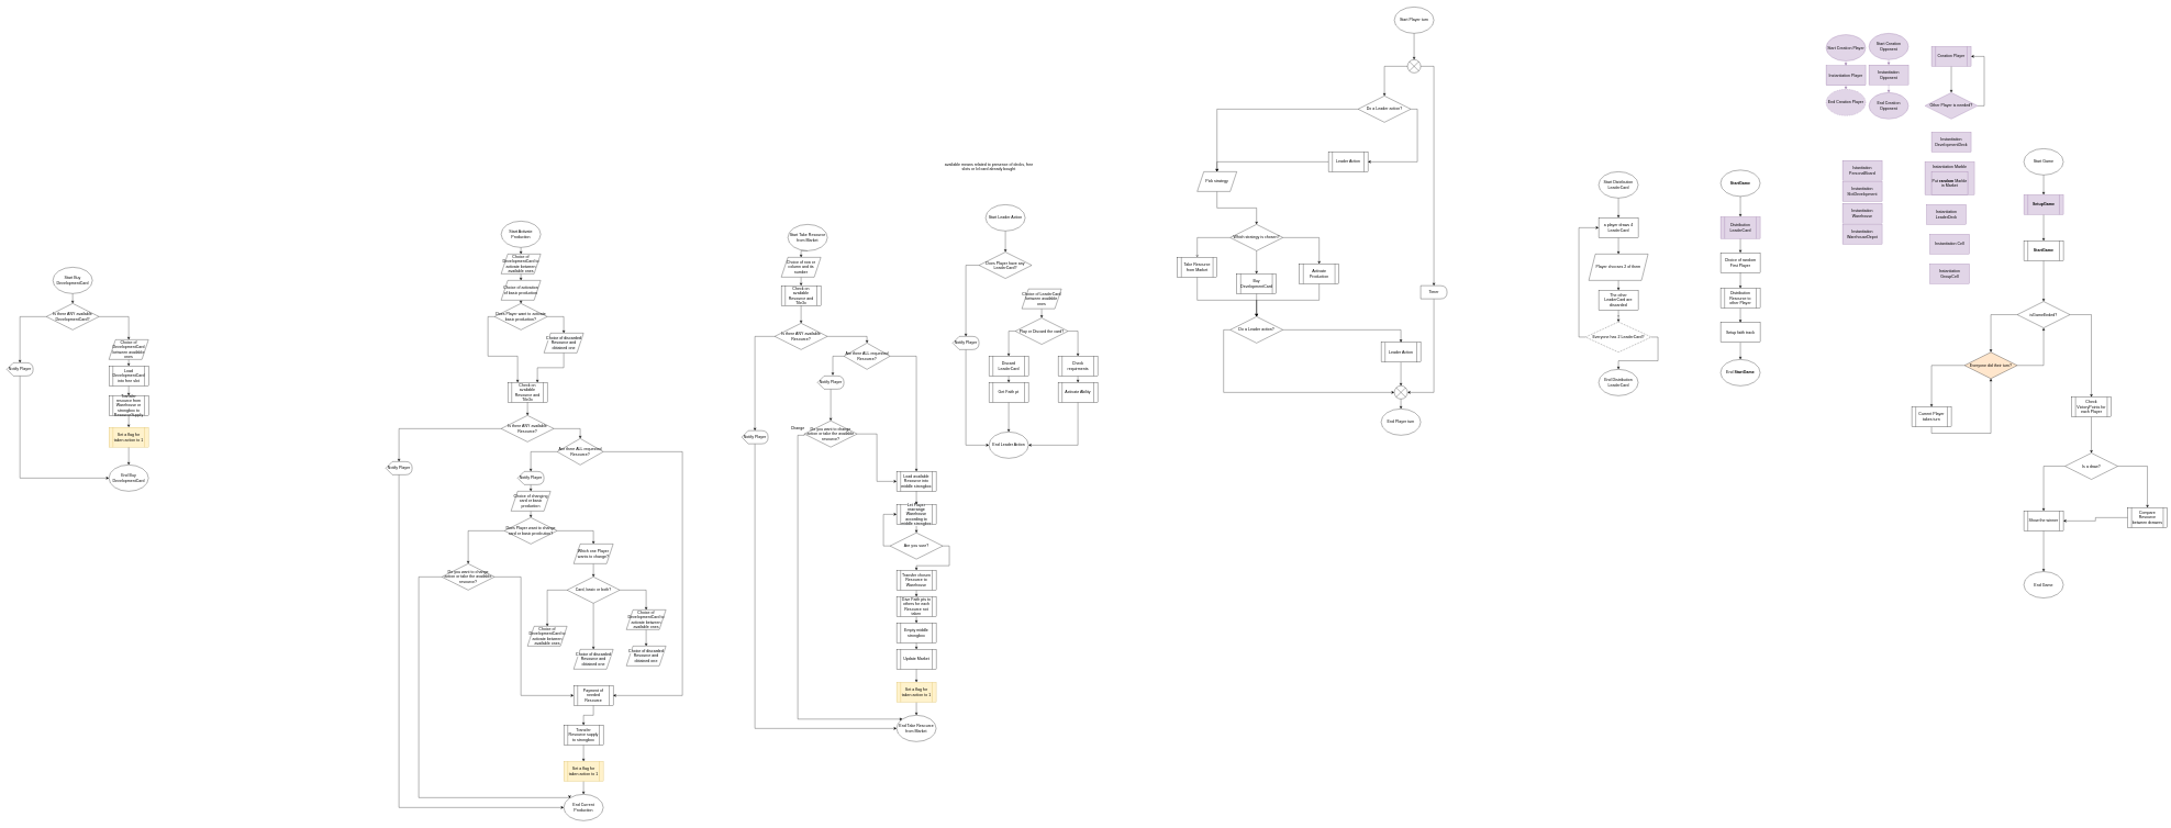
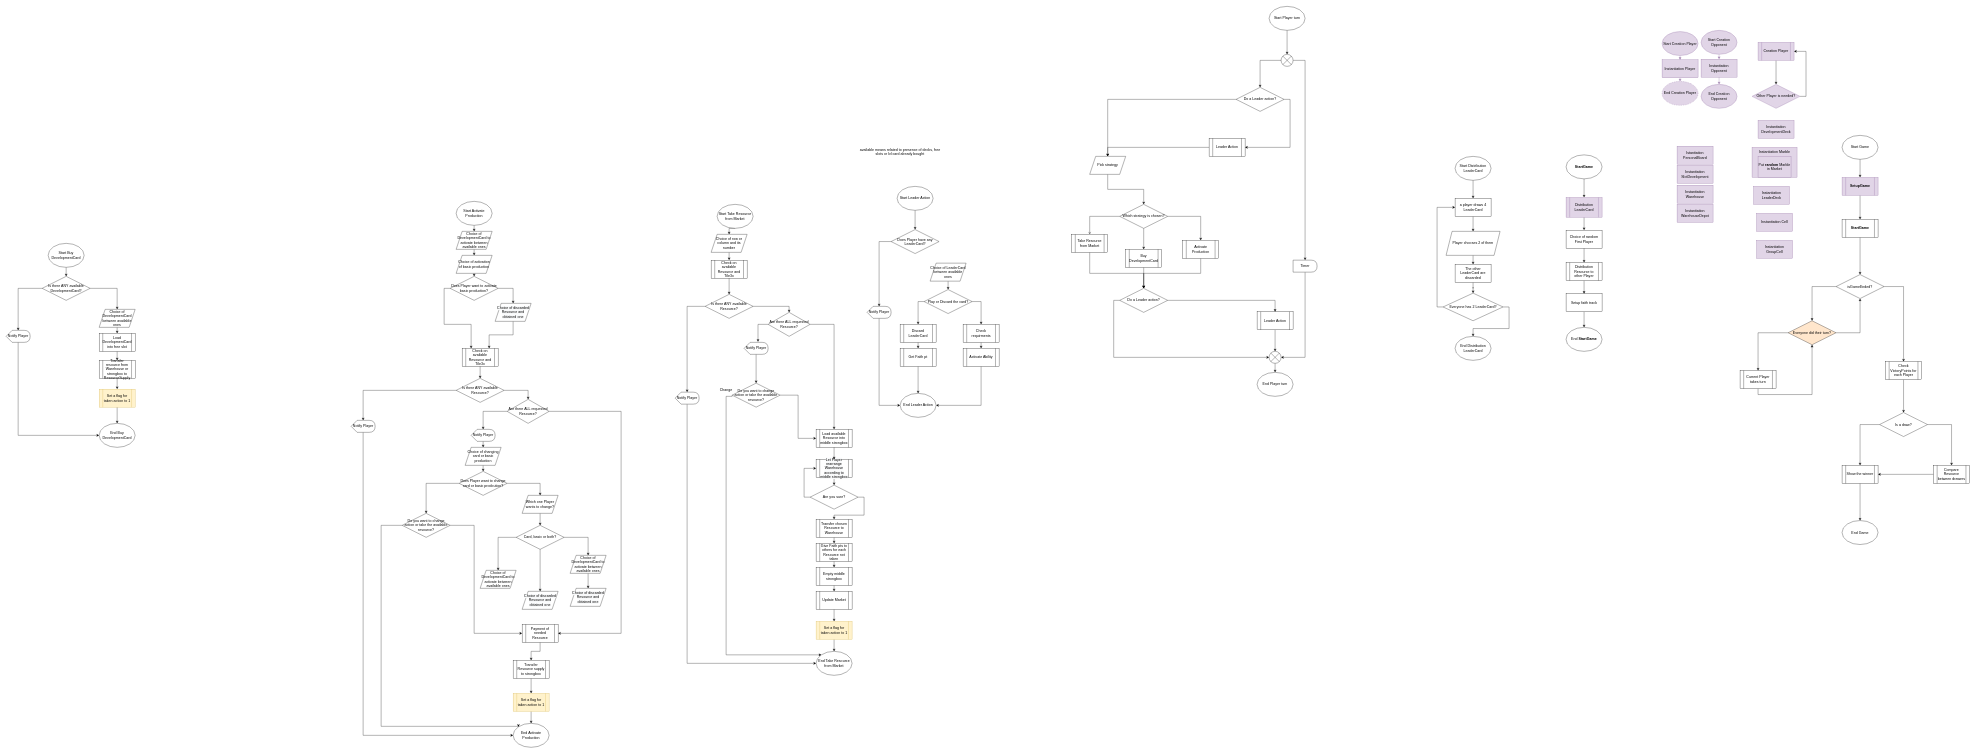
- <mxCell id="39" value="Everyone has 2 LeaderCard?" style="rhombus;whiteSpace=wrap;html=1;dashed=1;" parent="1" vertex="1"><mxGeometry x="4810" y="976" width="200" height="92" as="geometry" /></mxCell>
+ <mxCell id="39" value="Everyone has 2 LeaderCard?" style="rhombus;whiteSpace=wrap;html=1;" parent="1" vertex="1"><mxGeometry x="4810" y="976" width="200" height="92" as="geometry" /></mxCell>
- <mxCell id="25" value="Compare Resource between drawers" style="shape=process;whiteSpace=wrap;html=1;backgroundOutline=1;" parent="1" vertex="1"><mxGeometry x="6455" y="1540" width="120" height="60" as="geometry" /></mxCell>
+ <mxCell id="25" value="Compare Resource between drawers" style="shape=process;whiteSpace=wrap;html=1;backgroundOutline=1;" parent="1" vertex="1"><mxGeometry x="6445" y="1550" width="120" height="60" as="geometry" /></mxCell>
- <mxCell id="108" value="End Current Production" style="ellipse;whiteSpace=wrap;html=1;" parent="1" vertex="1"><mxGeometry x="1710" y="2410" width="120" height="80" as="geometry" /></mxCell>
+ <mxCell id="108" value="End Activate Production" style="ellipse;whiteSpace=wrap;html=1;" parent="1" vertex="1"><mxGeometry x="1710" y="2410" width="120" height="80" as="geometry" /></mxCell>
